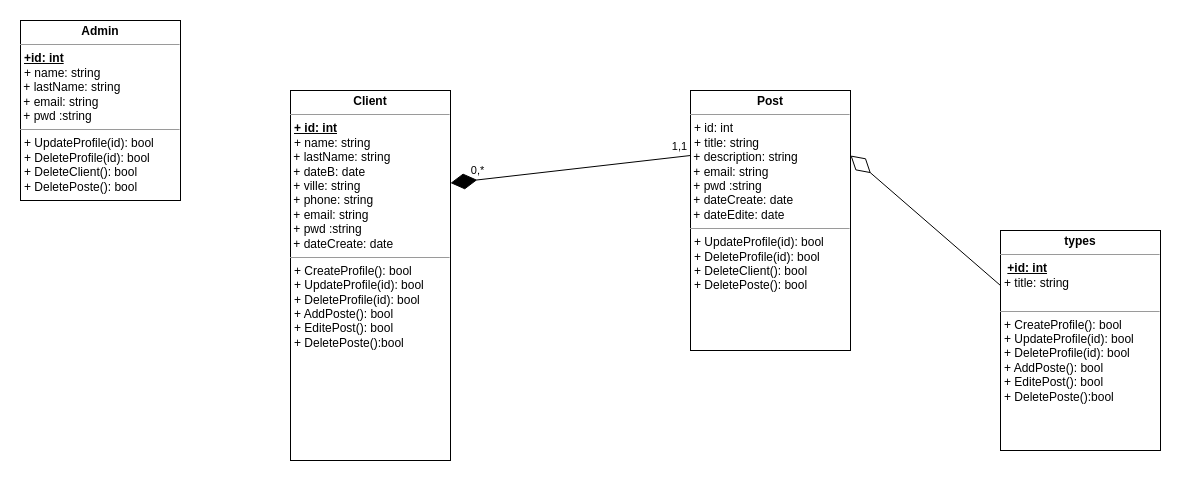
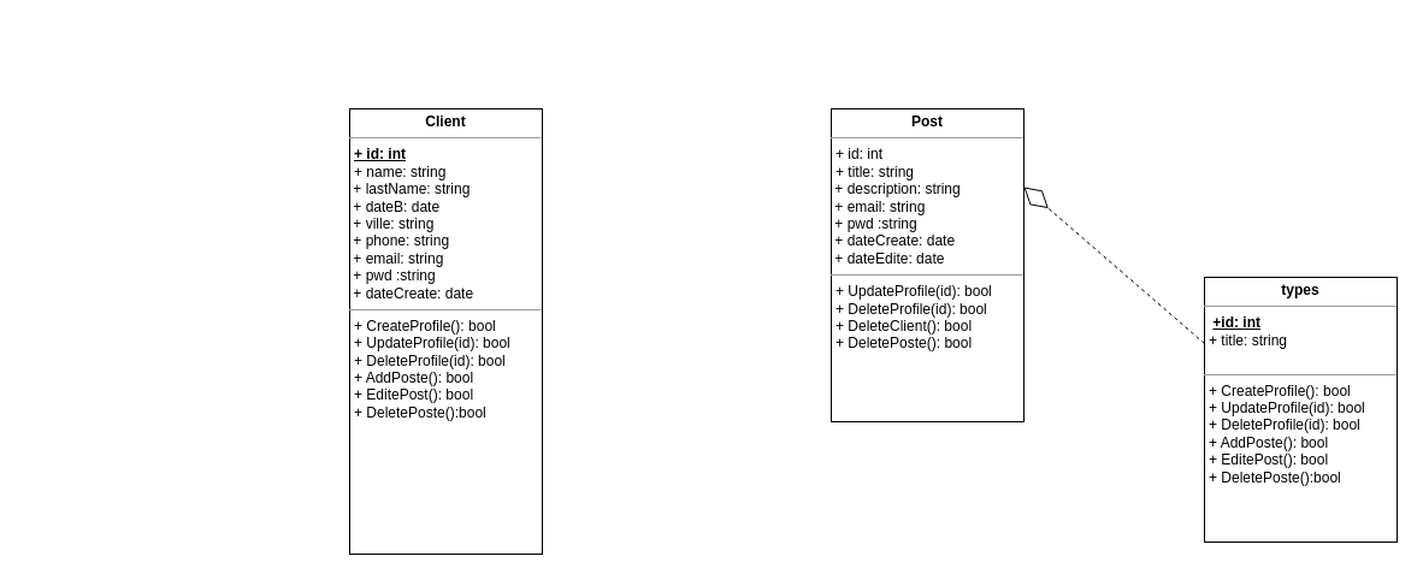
- <mxCell id="2" value="&lt;p style=&quot;margin:0px;margin-top:4px;text-align:center;&quot;&gt;&lt;b&gt;Admin&lt;/b&gt;&lt;/p&gt;&lt;hr size=&quot;1&quot;&gt;&lt;p style=&quot;margin:0px;margin-left:4px;&quot;&gt;&lt;b&gt;&lt;u&gt;+id: int&lt;/u&gt;&lt;/b&gt;&lt;/p&gt;&lt;p style=&quot;margin:0px;margin-left:4px;&quot;&gt;+ name: string&lt;/p&gt;&amp;nbsp;+ lastName: string&lt;br&gt;&amp;nbsp;+ email: string&lt;br&gt;&amp;nbsp;+ pwd :string&amp;nbsp;&lt;br&gt;&lt;hr size=&quot;1&quot;&gt;&lt;p style=&quot;margin:0px;margin-left:4px;&quot;&gt;+ UpdateProfile(id): bool&lt;/p&gt;&lt;p style=&quot;margin:0px;margin-left:4px;&quot;&gt;+ DeleteProfile(id): bool&lt;/p&gt;&lt;p style=&quot;margin:0px;margin-left:4px;&quot;&gt;+ DeleteClient(): bool&lt;/p&gt;&lt;p style=&quot;margin:0px;margin-left:4px;&quot;&gt;+ DeletePoste(): bool&lt;/p&gt;" style="verticalAlign=top;align=left;overflow=fill;fontSize=12;fontFamily=Helvetica;html=1;" vertex="1" parent="1"><mxGeometry x="20" y="20" width="160" height="180" as="geometry" /></mxCell>
- <mxCell id="6" value="" style="endArrow=diamondThin;endFill=1;endSize=24;html=1;rounded=0;entryX=1;entryY=0.25;entryDx=0;entryDy=0;exitX=0;exitY=0.25;exitDx=0;exitDy=0;" edge="1" parent="1" source="4" target="3"><mxGeometry width="160" relative="1" as="geometry"><mxPoint x="817" y="150" as="sourcePoint" /><mxPoint x="497" y="155" as="targetPoint" /></mxGeometry></mxCell>
- <mxCell id="7" value="1,1" style="edgeLabel;html=1;align=center;verticalAlign=middle;resizable=0;points=[];rotation=0;" vertex="1" connectable="0" parent="6"><mxGeometry x="-0.88" y="0.03" relative="1" as="geometry"><mxPoint x="2" y="-11" as="offset" /></mxGeometry></mxCell>
- <mxCell id="8" value="0,*" style="edgeLabel;html=1;align=center;verticalAlign=middle;resizable=0;points=[];" vertex="1" connectable="0" parent="6"><mxGeometry x="0.783" y="1" relative="1" as="geometry"><mxPoint y="-11" as="offset" /></mxGeometry></mxCell>
- <mxCell id="9" value="" style="endArrow=diamondThin;endFill=0;endSize=24;html=1;rounded=0;exitX=0;exitY=0.25;exitDx=0;exitDy=0;entryX=1;entryY=0.25;entryDx=0;entryDy=0;" edge="1" parent="1" source="5" target="4"><mxGeometry width="160" relative="1" as="geometry"><mxPoint x="910" y="560" as="sourcePoint" /><mxPoint x="980" y="240" as="targetPoint" /></mxGeometry></mxCell>
+ <mxCell id="9" value="" style="endArrow=diamondThin;endFill=0;endSize=24;html=1;rounded=0;exitX=0;exitY=0.25;exitDx=0;exitDy=0;entryX=1;entryY=0.25;entryDx=0;entryDy=0;dashed=1;" edge="1" parent="1" source="5" target="4"><mxGeometry width="160" relative="1" as="geometry"><mxPoint x="910" y="560" as="sourcePoint" /><mxPoint x="980" y="240" as="targetPoint" /></mxGeometry></mxCell>
